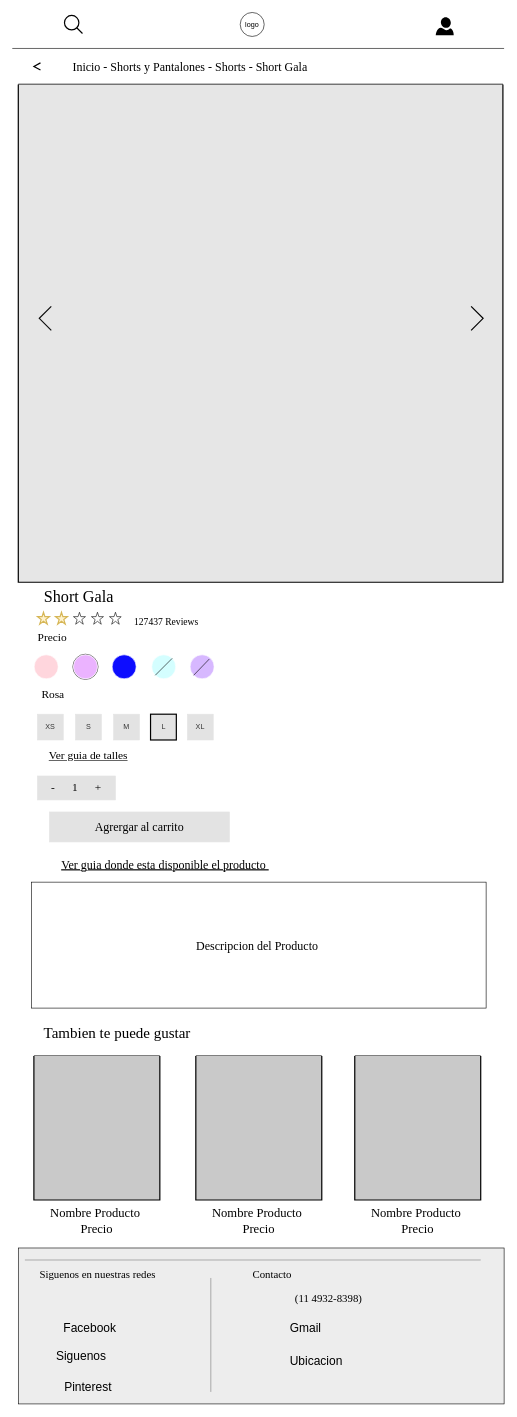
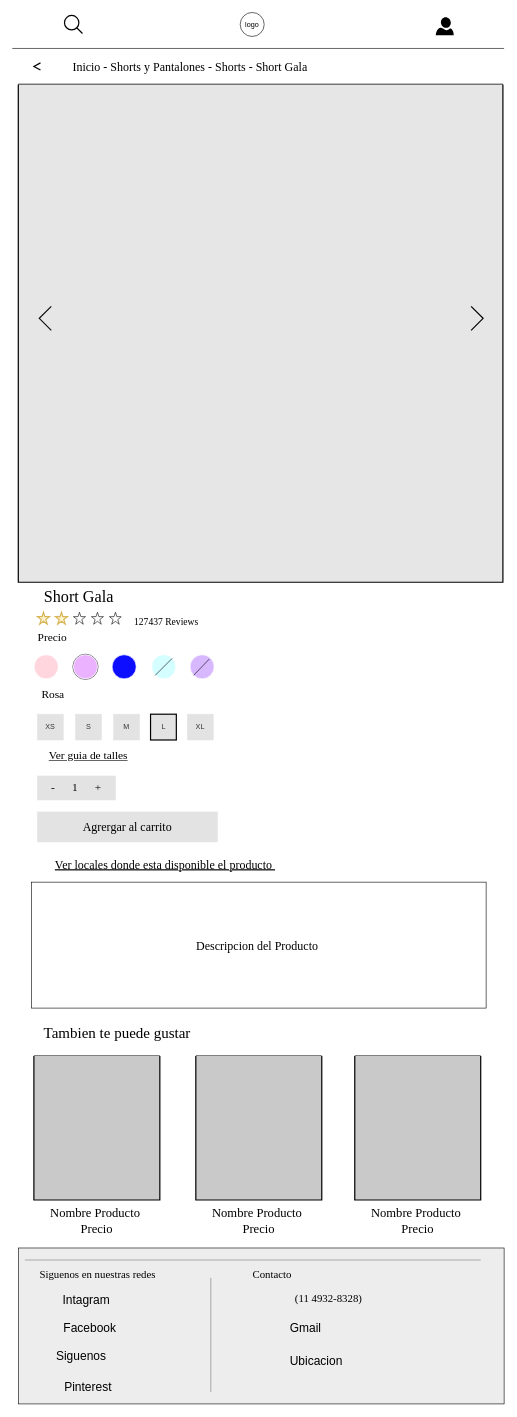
- <mxCell id="35" value="&lt;font style=&quot;font-size: 20px;&quot;&gt;Agrergar al carrito&lt;/font&gt;" style="rounded=0;whiteSpace=wrap;html=1;shadow=0;glass=0;sketch=0;fontFamily=Comic Sans MS;fontSize=20;strokeColor=#E3E3E3;strokeWidth=1;fillColor=#E3E3E3;gradientColor=none;align=center;verticalAlign=middle;" parent="1" vertex="1"><mxGeometry x="82" y="1353" width="300" height="50" as="geometry" /></mxCell>
+ <mxCell id="35" value="&lt;font style=&quot;font-size: 20px;&quot;&gt;Agrergar al carrito&lt;/font&gt;" style="rounded=0;whiteSpace=wrap;html=1;shadow=0;glass=0;sketch=0;fontFamily=Comic Sans MS;fontSize=20;strokeColor=#E3E3E3;strokeWidth=1;fillColor=#E3E3E3;gradientColor=none;align=center;verticalAlign=middle;" parent="1" vertex="1"><mxGeometry x="62" y="1353" width="300" height="50" as="geometry" /></mxCell>
- <mxCell id="36" value="Ver guia donde esta disponible el producto&amp;nbsp;" style="rounded=0;whiteSpace=wrap;html=1;shadow=0;glass=0;sketch=0;fontFamily=Comic Sans MS;fontSize=20;strokeWidth=1;align=center;verticalAlign=middle;fontStyle=4;strokeColor=#FFFFFF;" parent="1" vertex="1"><mxGeometry x="50" y="1430" width="450" height="20" as="geometry" /></mxCell>
+ <mxCell id="36" value="Ver locales donde esta disponible el producto&amp;nbsp;" style="rounded=0;whiteSpace=wrap;html=1;shadow=0;glass=0;sketch=0;fontFamily=Comic Sans MS;fontSize=20;strokeWidth=1;align=center;verticalAlign=middle;fontStyle=4;strokeColor=#FFFFFF;" parent="1" vertex="1"><mxGeometry x="50" y="1430" width="450" height="20" as="geometry" /></mxCell>
- <mxCell id="58" value="(11 4932-8398)" style="rounded=0;whiteSpace=wrap;html=1;shadow=0;glass=0;sketch=0;fontFamily=Comic Sans MS;fontSize=18;fontColor=#000000;strokeColor=none;strokeWidth=1;fillColor=none;gradientColor=none;align=center;verticalAlign=middle;" parent="1" vertex="1"><mxGeometry x="471" y="2150" width="153" height="30" as="geometry" /></mxCell>
+ <mxCell id="58" value="(11 4932-8328)" style="rounded=0;whiteSpace=wrap;html=1;shadow=0;glass=0;sketch=0;fontFamily=Comic Sans MS;fontSize=18;fontColor=#000000;strokeColor=none;strokeWidth=1;fillColor=none;gradientColor=none;align=center;verticalAlign=middle;" parent="1" vertex="1"><mxGeometry x="471" y="2150" width="153" height="30" as="geometry" /></mxCell>
+ <mxCell id="61" value="Intagram" style="rounded=0;whiteSpace=wrap;html=1;fontSize=20;strokeColor=none;strokeWidth=2;fillColor=none;" parent="1" vertex="1"><mxGeometry x="75.5" y="2151.86" width="135" height="28.14" as="geometry" /></mxCell>
